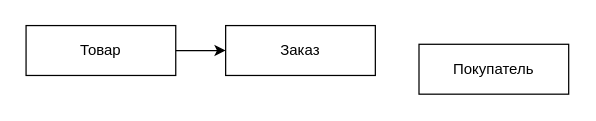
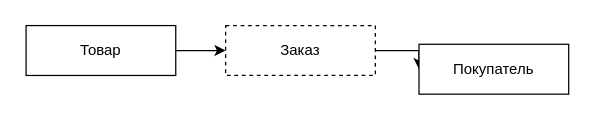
- <mxCell id="5" value="Заказ" style="rounded=0;whiteSpace=wrap;html=1;" vertex="1" parent="1"><mxGeometry x="180" y="20" width="120" height="40" as="geometry" /></mxCell>
+ <mxCell id="5" value="Заказ" style="rounded=0;whiteSpace=wrap;html=1;dashed=1;" vertex="1" parent="1"><mxGeometry x="180" y="20" width="120" height="40" as="geometry" /></mxCell>
+ <mxCell id="4" style="edgeStyle=orthogonalEdgeStyle;rounded=0;orthogonalLoop=1;jettySize=auto;html=1;exitX=1;exitY=0.5;exitDx=0;exitDy=0;entryX=0;entryY=0.5;entryDx=0;entryDy=0;startArrow=none;startFill=0;" edge="1" parent="1" source="5" target="6"><mxGeometry relative="1" as="geometry" /></mxCell>
